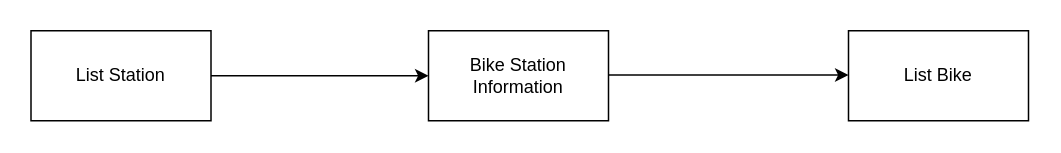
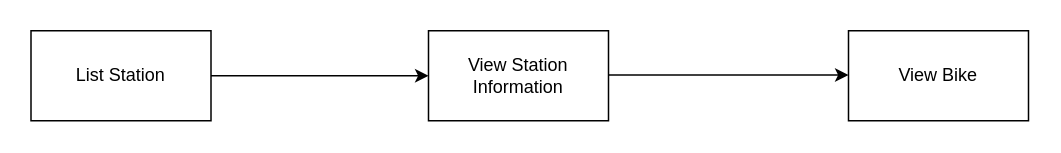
- <mxCell id="3" value="Bike Station Information" style="rounded=0;whiteSpace=wrap;html=1;" vertex="1" parent="1"><mxGeometry x="285" y="20" width="120" height="60" as="geometry" /></mxCell>
+ <mxCell id="3" value="View Station Information" style="rounded=0;whiteSpace=wrap;html=1;" vertex="1" parent="1"><mxGeometry x="285" y="20" width="120" height="60" as="geometry" /></mxCell>
- <mxCell id="4" value="List Bike" style="rounded=0;whiteSpace=wrap;html=1;" vertex="1" parent="1"><mxGeometry x="565" y="20" width="120" height="60" as="geometry" /></mxCell>
+ <mxCell id="4" value="View Bike" style="rounded=0;whiteSpace=wrap;html=1;" vertex="1" parent="1"><mxGeometry x="565" y="20" width="120" height="60" as="geometry" /></mxCell>
